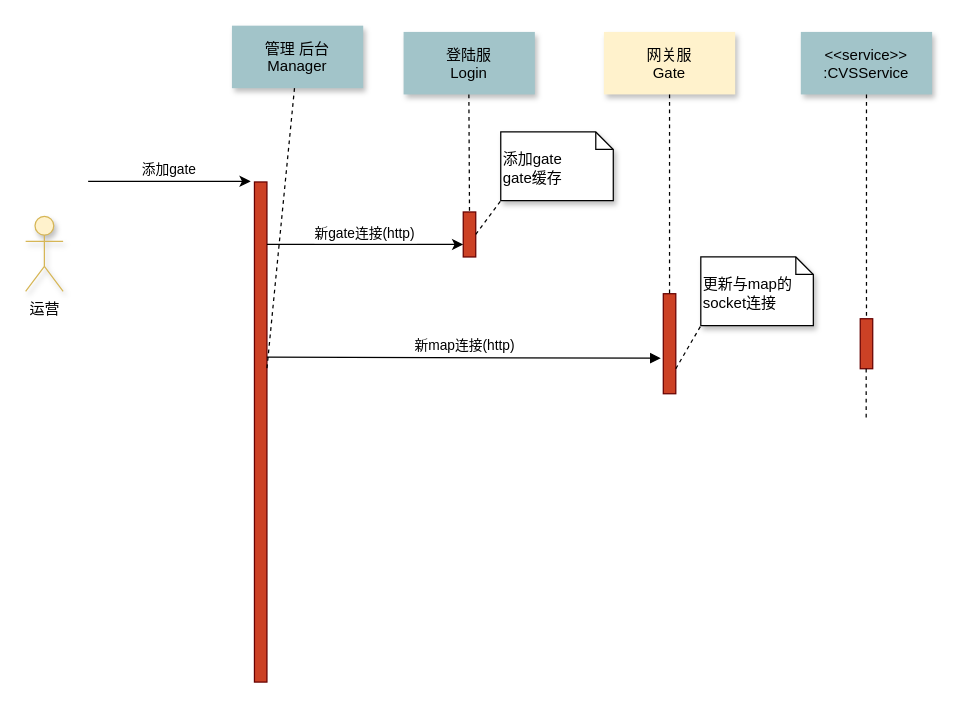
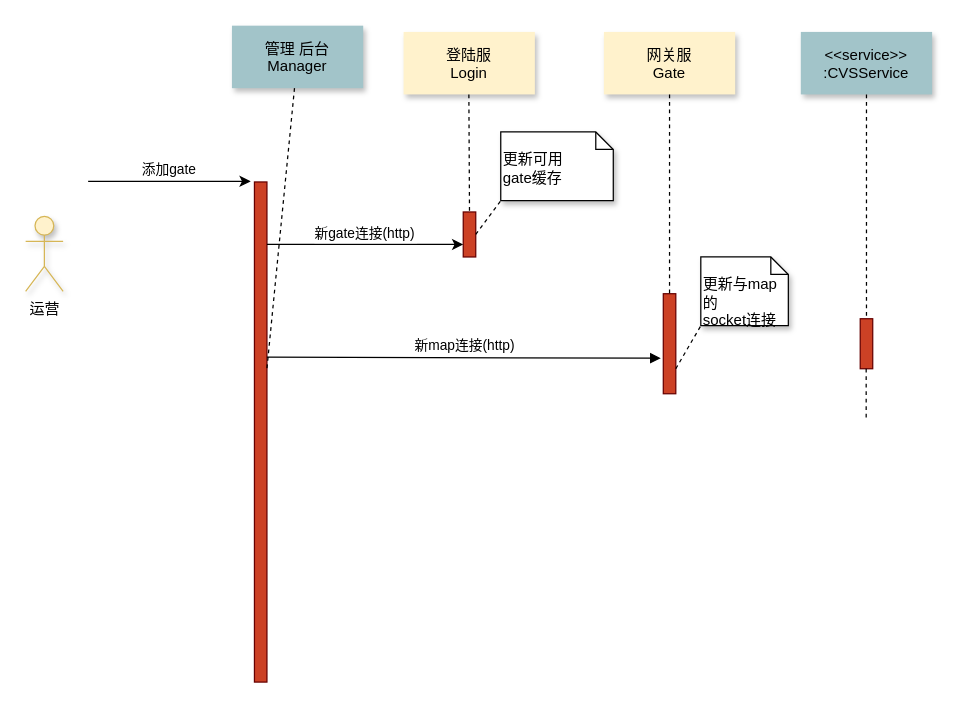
- <mxCell id="6" value="&#10;登陆服&#10;Login&#10;" style="shadow=1;fillColor=#A2C4C9;strokeColor=none" parent="1" vertex="1"><mxGeometry x="322.284" y="25" width="105" height="50" as="geometry" /></mxCell>
+ <mxCell id="6" value="&#10;登陆服&#10;Login&#10;" style="shadow=1;fillColor=#fff2cc;strokeColor=none;" parent="1" vertex="1"><mxGeometry x="322.284" y="25" width="105" height="50" as="geometry" /></mxCell>
- <mxCell id="18" value="&lt;div&gt;&lt;br&gt;&lt;/div&gt;&lt;div&gt;添加gate&lt;/div&gt;&lt;div&gt;gate缓存&lt;/div&gt;" style="shape=note;whiteSpace=wrap;html=1;size=14;verticalAlign=top;align=left;spacingTop=-6;shadow=1;labelBackgroundColor=none;" vertex="1" parent="1"><mxGeometry x="400" y="105" width="90" height="55" as="geometry" /></mxCell>
+ <mxCell id="18" value="&lt;div&gt;&lt;br&gt;&lt;/div&gt;&lt;div&gt;更新可用&lt;/div&gt;&lt;div&gt;gate缓存&lt;/div&gt;" style="shape=note;whiteSpace=wrap;html=1;size=14;verticalAlign=top;align=left;spacingTop=-6;shadow=1;labelBackgroundColor=none;" vertex="1" parent="1"><mxGeometry x="400" y="105" width="90" height="55" as="geometry" /></mxCell>
- <mxCell id="20" value="&lt;div&gt;&lt;br&gt;&lt;/div&gt;&lt;div&gt;更新与map的&lt;/div&gt;&lt;div&gt;socket连接&lt;br&gt;&lt;/div&gt;" style="shape=note;whiteSpace=wrap;html=1;size=14;verticalAlign=top;align=left;spacingTop=-6;shadow=1;labelBackgroundColor=none;" vertex="1" parent="1"><mxGeometry x="560" y="205" width="90" height="55" as="geometry" /></mxCell>
+ <mxCell id="20" value="&lt;div&gt;&lt;br&gt;&lt;/div&gt;&lt;div&gt;更新与map的&lt;/div&gt;&lt;div&gt;socket连接&lt;br&gt;&lt;/div&gt;" style="shape=note;whiteSpace=wrap;html=1;size=14;verticalAlign=top;align=left;spacingTop=-6;shadow=1;labelBackgroundColor=none;" vertex="1" parent="1"><mxGeometry x="560" y="205" width="70" height="55" as="geometry" /></mxCell>
